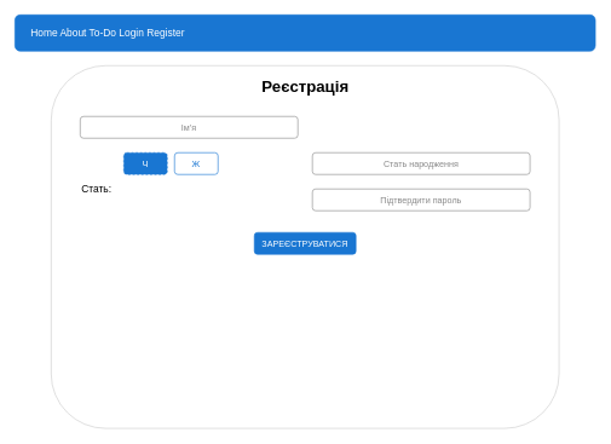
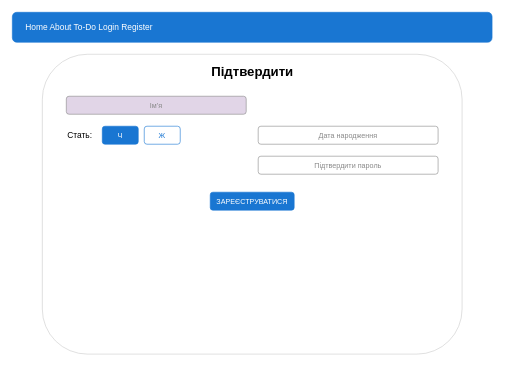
- <mxCell id="5" value="Реєстрація" style="text;html=1;align=center;verticalAlign=middle;fontSize=22;fontColor=#000000;fontStyle=1;" parent="1" vertex="1"><mxGeometry x="20" y="100" width="800" height="40" as="geometry" /></mxCell>
+ <mxCell id="5" value="Підтвердити" style="text;html=1;align=center;verticalAlign=middle;fontSize=22;fontColor=#000000;fontStyle=1;" parent="1" vertex="1"><mxGeometry x="20" y="100" width="800" height="40" as="geometry" /></mxCell>
- <mxCell id="6" value="Ім'я" style="rounded=1;fillColor=#ffffff;strokeColor=#888888;fontColor=#888888;" parent="1" vertex="1"><mxGeometry x="110" y="160" width="300" height="30" as="geometry" /></mxCell>
+ <mxCell id="6" value="Ім'я" style="rounded=1;fillColor=#e1d5e7;strokeColor=#888888;fontColor=#888888;" parent="1" vertex="1"><mxGeometry x="110" y="160" width="300" height="30" as="geometry" /></mxCell>
- <mxCell id="8" value="Ч" style="rounded=1;fillColor=#1976d2;strokeColor=#1976d2;fontColor=#ffffff;dashed=1;" parent="1" vertex="1"><mxGeometry x="170" y="210" width="60" height="30" as="geometry" /></mxCell>
+ <mxCell id="8" value="Ч" style="rounded=1;fillColor=#1976d2;strokeColor=#1976d2;fontColor=#ffffff;" parent="1" vertex="1"><mxGeometry x="170" y="210" width="60" height="30" as="geometry" /></mxCell>
- <mxCell id="10" value="Стать народження" style="rounded=1;fillColor=#ffffff;strokeColor=#888888;fontColor=#888888;" parent="1" vertex="1"><mxGeometry x="430" y="210" width="300" height="30" as="geometry" /></mxCell>
+ <mxCell id="10" value="Дата народження" style="rounded=1;fillColor=#ffffff;strokeColor=#888888;fontColor=#888888;" parent="1" vertex="1"><mxGeometry x="430" y="210" width="300" height="30" as="geometry" /></mxCell>
- <mxCell id="7" value="Стать:" style="text;html=1;align=left;verticalAlign=middle;fontSize=14;fontColor=#000000;" parent="1" vertex="1"><mxGeometry x="110" y="245" width="50" height="30" as="geometry" /></mxCell>
+ <mxCell id="7" value="Стать:" style="text;html=1;align=left;verticalAlign=middle;fontSize=14;fontColor=#000000;" parent="1" vertex="1"><mxGeometry x="110" y="210" width="50" height="30" as="geometry" /></mxCell>
